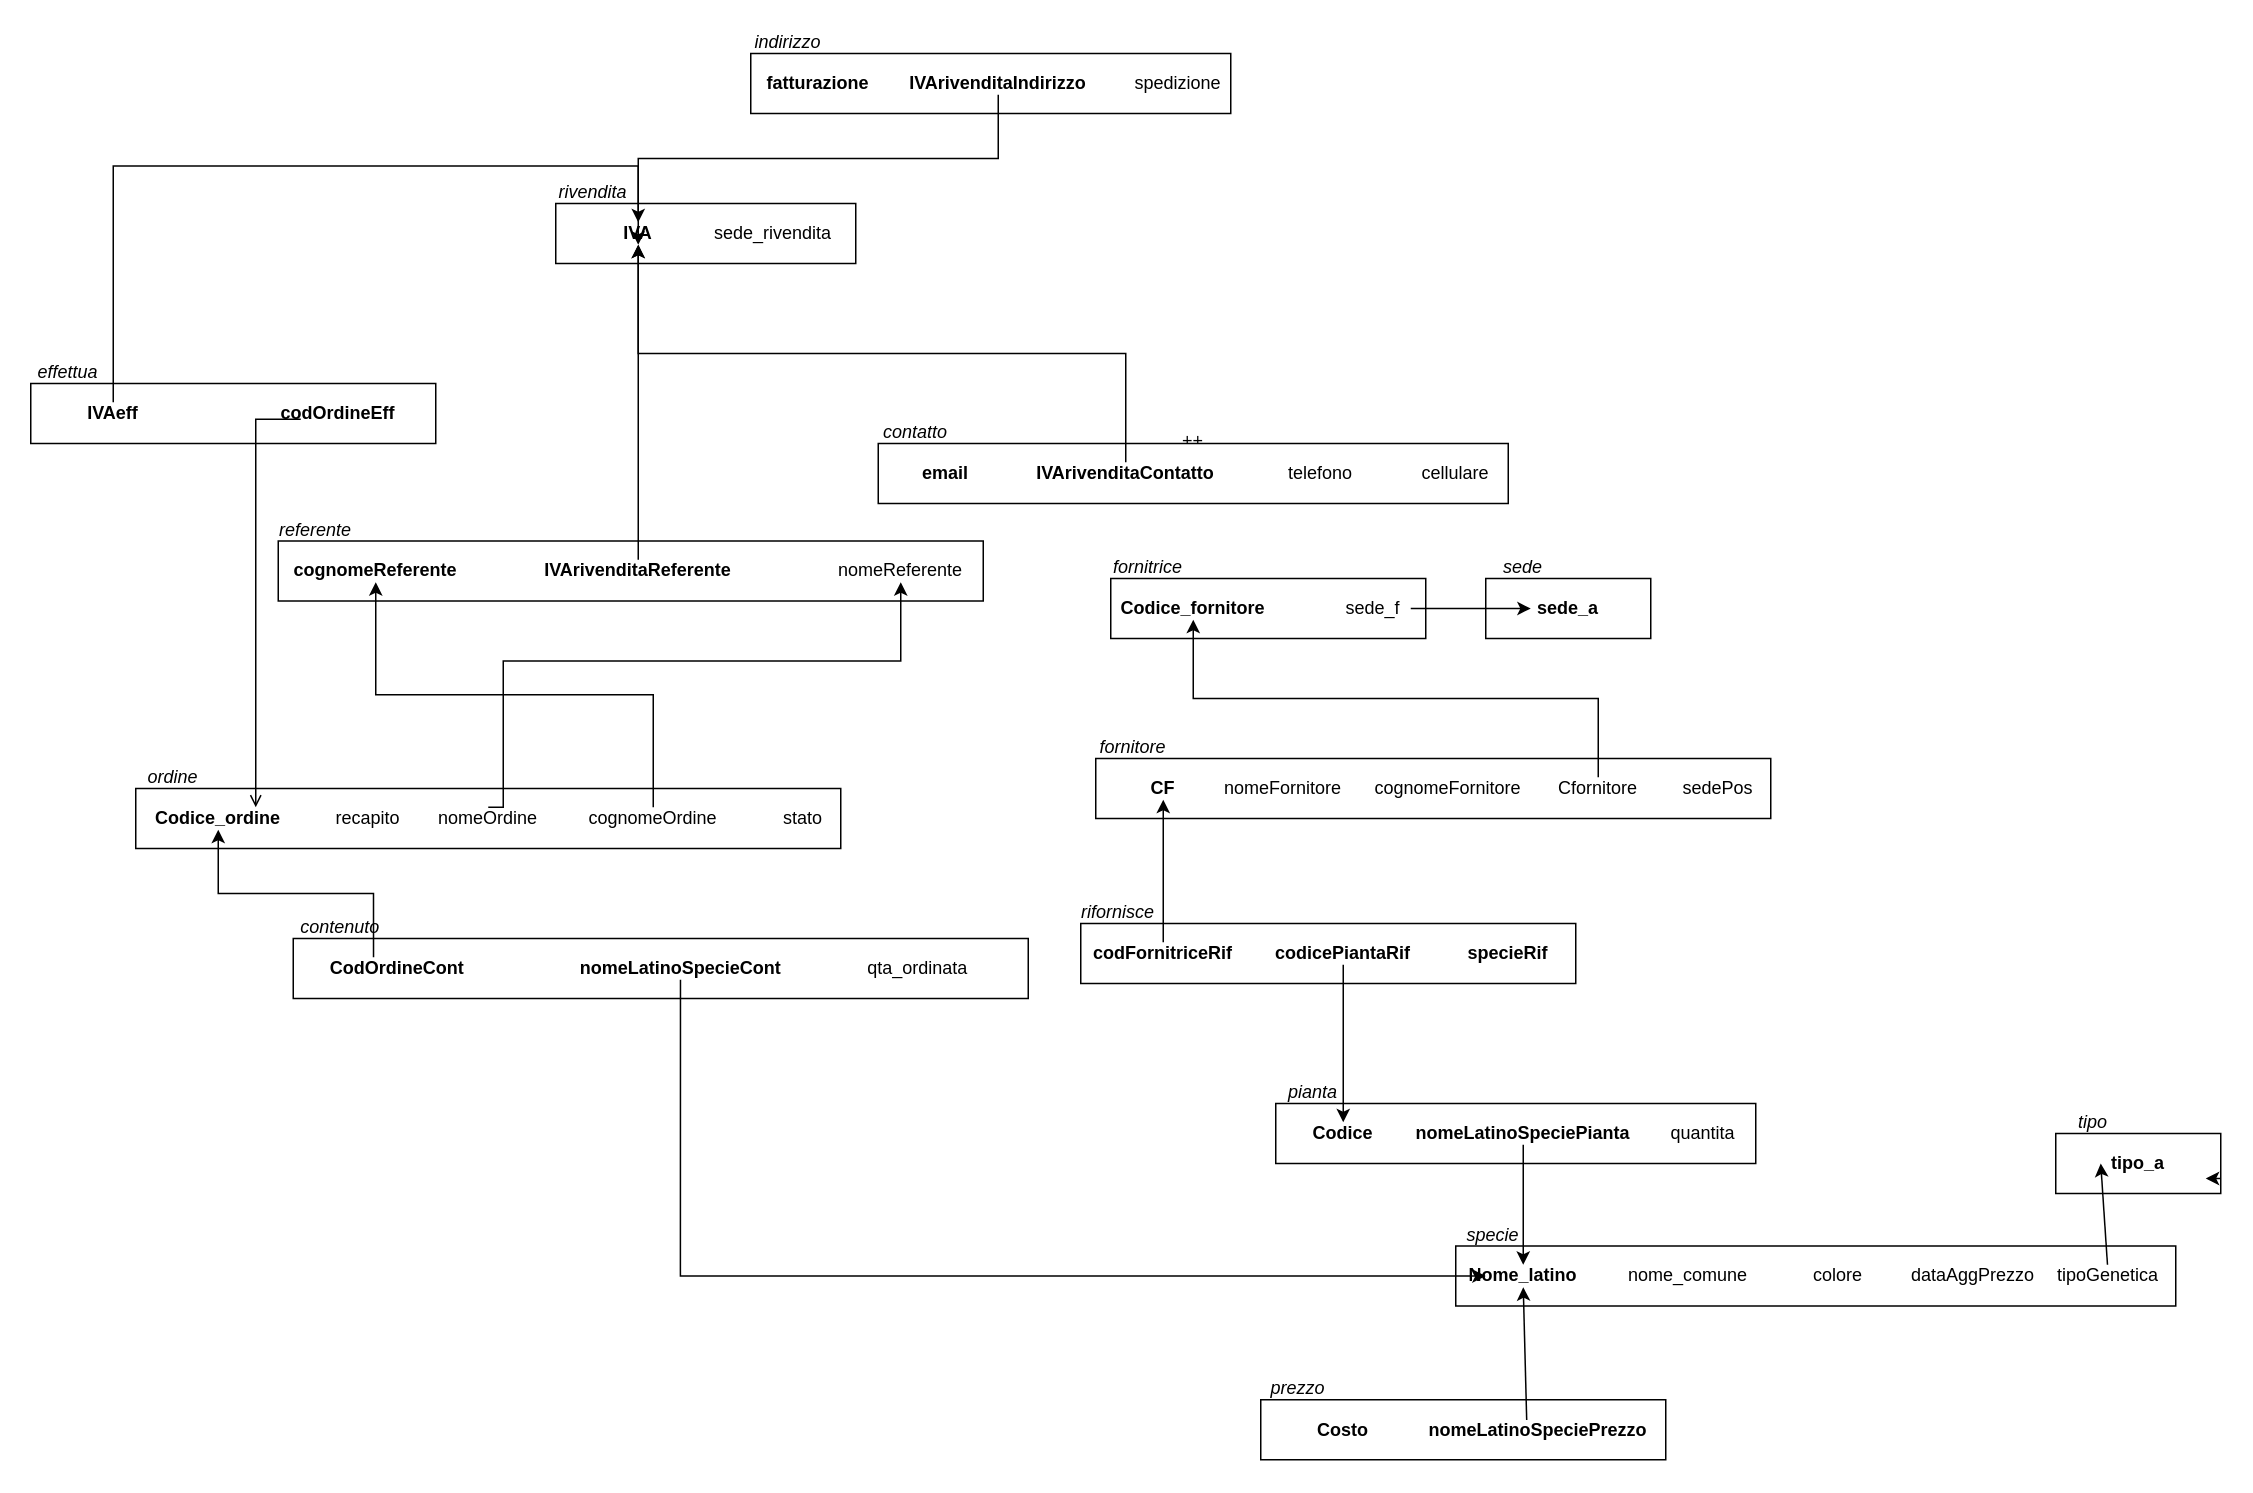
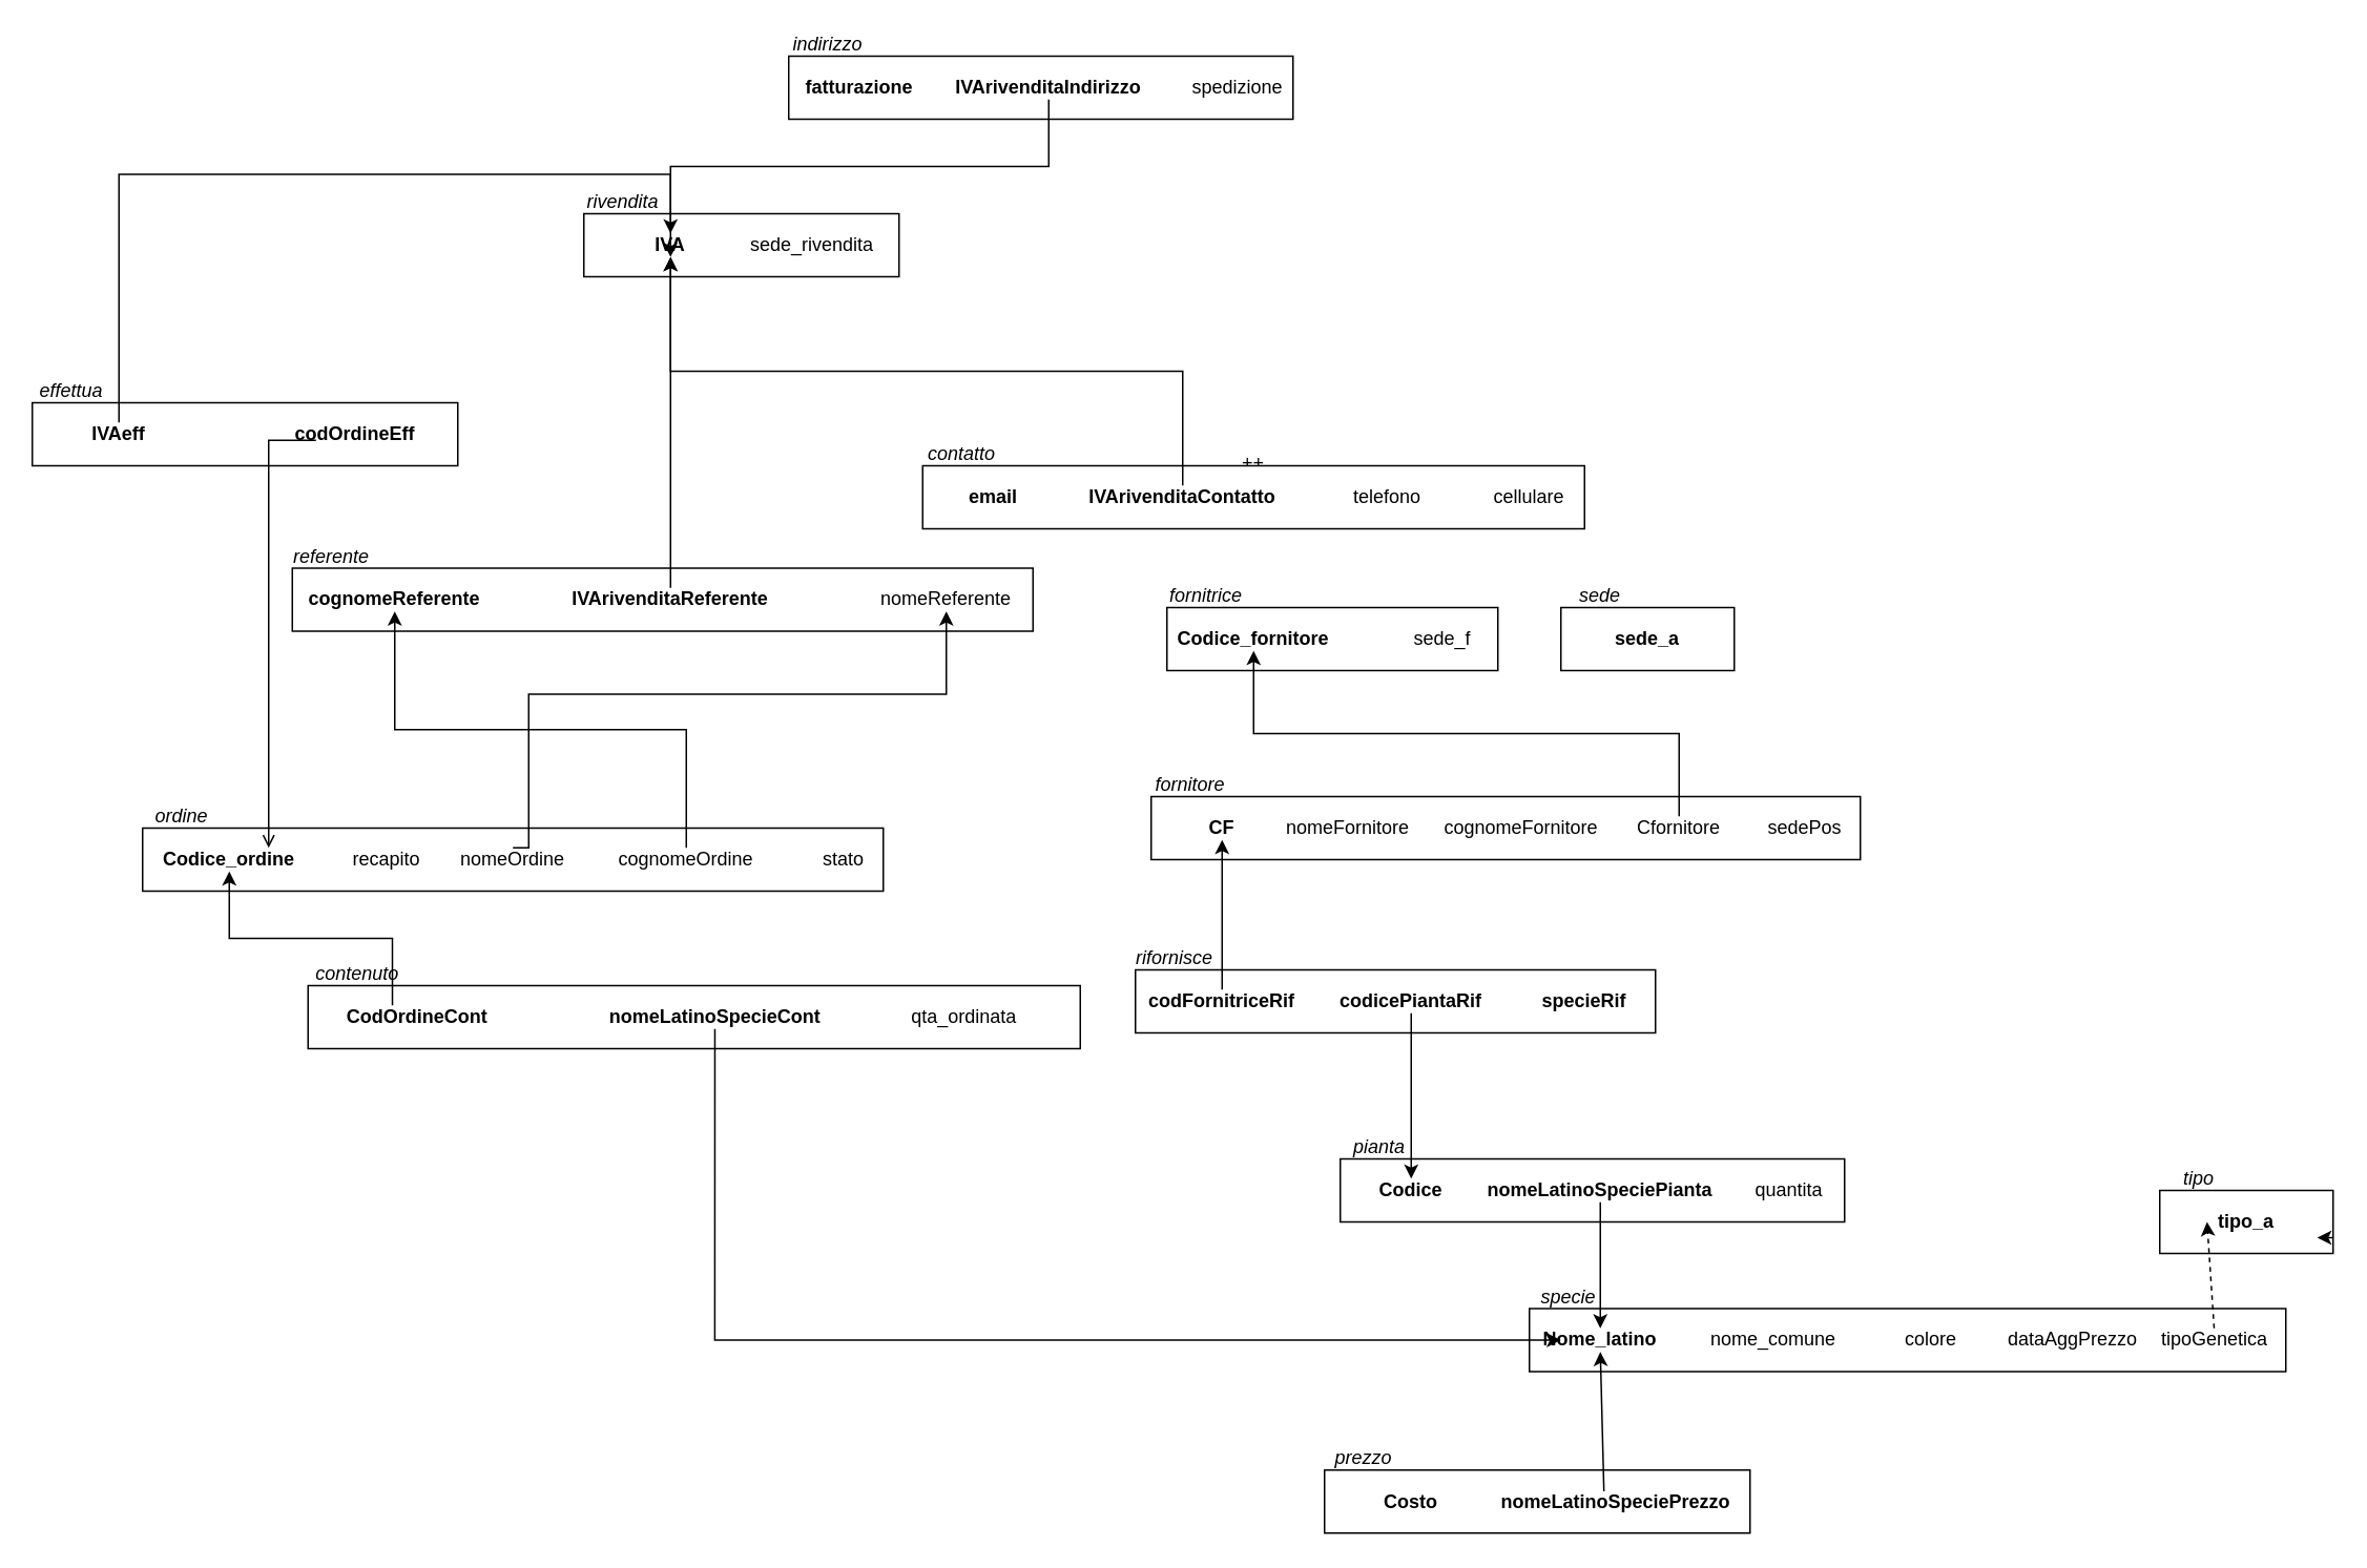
- <mxCell id="89" style="edgeStyle=orthogonalEdgeStyle;rounded=0;orthogonalLoop=1;jettySize=auto;html=1;exitX=1;exitY=0.5;exitDx=0;exitDy=0;entryX=0;entryY=0.5;entryDx=0;entryDy=0;" parent="1" source="85" target="80" edge="1"><mxGeometry relative="1" as="geometry" /></mxCell>
- <mxCell id="87" style="rounded=0;orthogonalLoop=1;jettySize=auto;html=1;entryX=0;entryY=0.5;entryDx=0;entryDy=0;" parent="1" source="33" target="75" edge="1"><mxGeometry relative="1" as="geometry"><mxPoint x="1430" y="800" as="sourcePoint" /></mxGeometry></mxCell>
+ <mxCell id="87" style="rounded=0;orthogonalLoop=1;jettySize=auto;html=1;entryX=0;entryY=0.5;entryDx=0;entryDy=0;dashed=1;" parent="1" source="33" target="75" edge="1"><mxGeometry relative="1" as="geometry"><mxPoint x="1430" y="800" as="sourcePoint" /></mxGeometry></mxCell>
